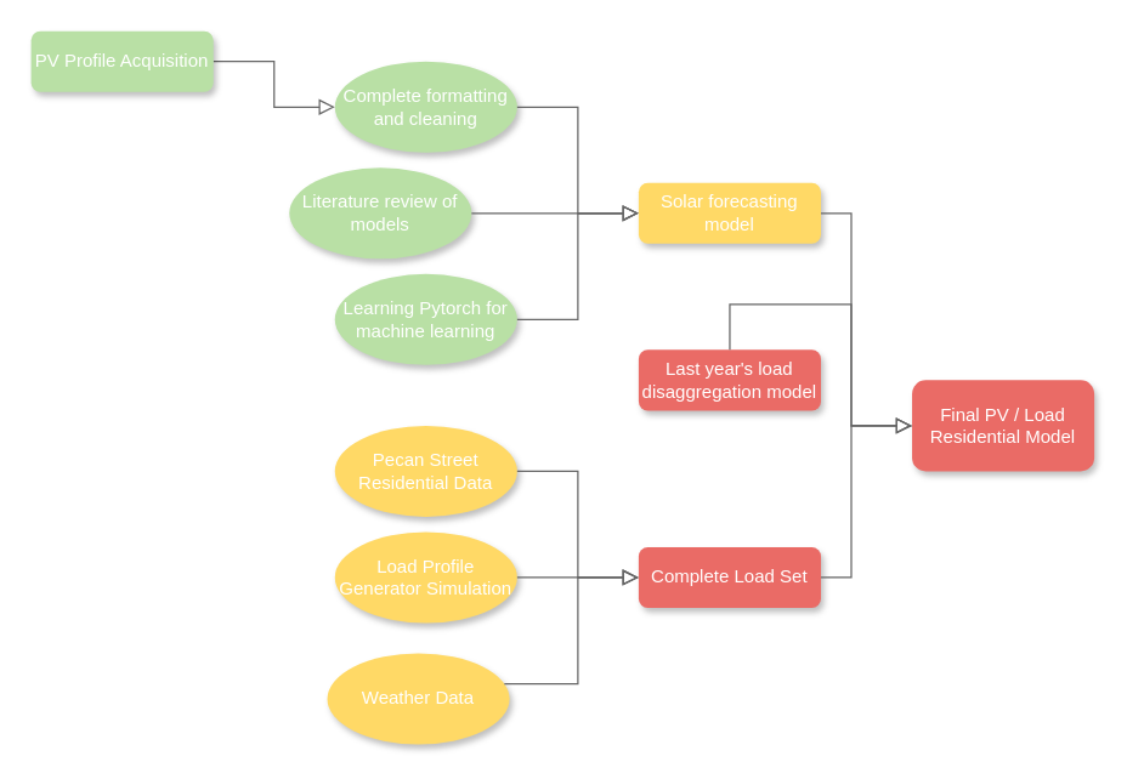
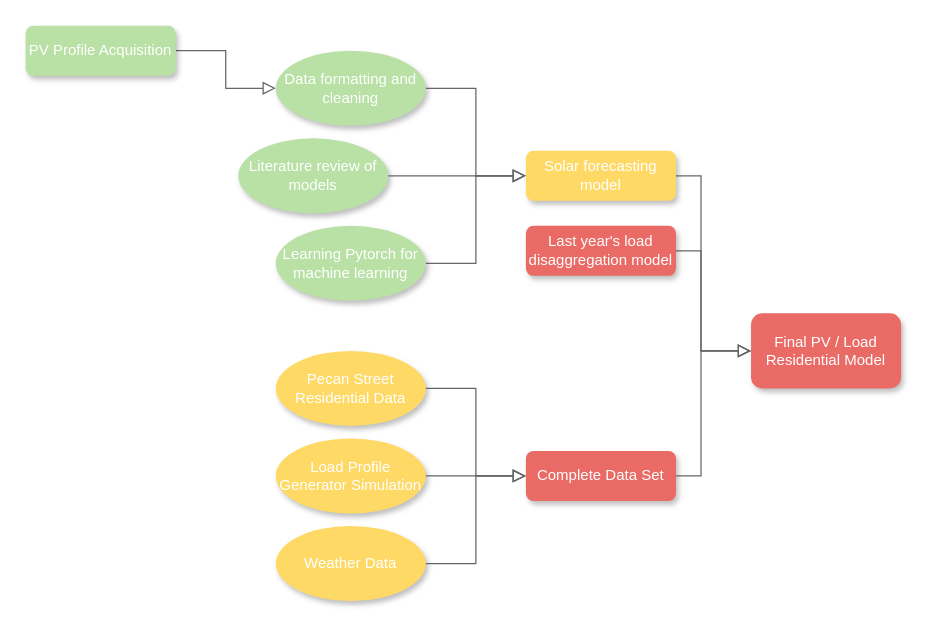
- <mxCell id="4" value="&lt;font color=&quot;#ffffff&quot;&gt;Complete formatting and cleaning&lt;/font&gt;" style="ellipse;whiteSpace=wrap;html=1;fillColor=#B9E0A5;strokeColor=none;shadow=1;fontColor=#ffffff;" parent="1" vertex="1"><mxGeometry x="220" y="40" width="120" height="60" as="geometry" /></mxCell>
+ <mxCell id="4" value="&lt;font color=&quot;#ffffff&quot;&gt;Data formatting and cleaning&lt;/font&gt;" style="ellipse;whiteSpace=wrap;html=1;fillColor=#B9E0A5;strokeColor=none;shadow=1;fontColor=#ffffff;" parent="1" vertex="1"><mxGeometry x="220" y="40" width="120" height="60" as="geometry" /></mxCell>
- <mxCell id="11" value="&lt;font style=&quot;&quot; color=&quot;#ffffff&quot;&gt;Last year's load disaggregation model&lt;/font&gt;" style="rounded=1;whiteSpace=wrap;html=1;strokeColor=none;shadow=1;fillColor=#EA6B66;" parent="1" vertex="1"><mxGeometry x="420" y="230" width="120" height="40" as="geometry" /></mxCell>
+ <mxCell id="11" value="&lt;font style=&quot;&quot; color=&quot;#ffffff&quot;&gt;Last year's load disaggregation model&lt;/font&gt;" style="rounded=1;whiteSpace=wrap;html=1;strokeColor=none;shadow=1;fillColor=#EA6B66;" parent="1" vertex="1"><mxGeometry x="420" y="180" width="120" height="40" as="geometry" /></mxCell>
- <mxCell id="20" value="&lt;font color=&quot;#ffffff&quot;&gt;Complete Load Set&lt;/font&gt;" style="rounded=1;whiteSpace=wrap;html=1;fillColor=#EA6B66;strokeColor=none;shadow=1;" parent="1" vertex="1"><mxGeometry x="420" y="360" width="120" height="40" as="geometry" /></mxCell>
+ <mxCell id="20" value="&lt;font color=&quot;#ffffff&quot;&gt;Complete Data Set&lt;/font&gt;" style="rounded=1;whiteSpace=wrap;html=1;fillColor=#EA6B66;strokeColor=none;shadow=1;" parent="1" vertex="1"><mxGeometry x="420" y="360" width="120" height="40" as="geometry" /></mxCell>
- <mxCell id="16" value="&lt;font color=&quot;#ffffff&quot;&gt;Weather Data&lt;/font&gt;" style="ellipse;whiteSpace=wrap;html=1;fillColor=#FFD966;strokeColor=none;shadow=1;" parent="1" vertex="1"><mxGeometry x="215" y="430" width="120" height="60" as="geometry" /></mxCell>
+ <mxCell id="16" value="&lt;font color=&quot;#ffffff&quot;&gt;Weather Data&lt;/font&gt;" style="ellipse;whiteSpace=wrap;html=1;fillColor=#FFD966;strokeColor=none;shadow=1;" parent="1" vertex="1"><mxGeometry x="220" y="420" width="120" height="60" as="geometry" /></mxCell>
